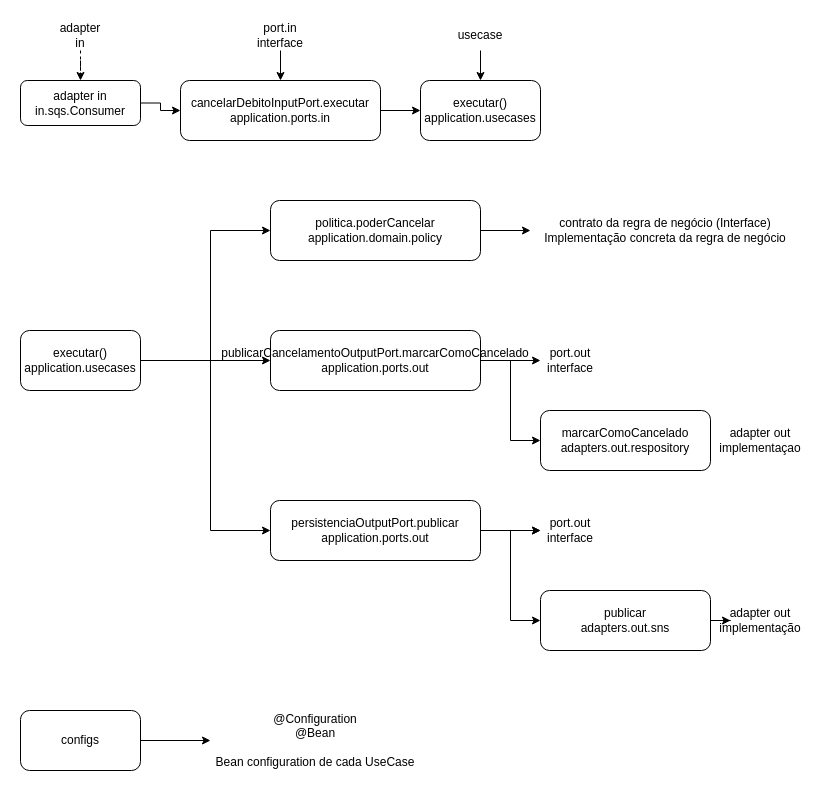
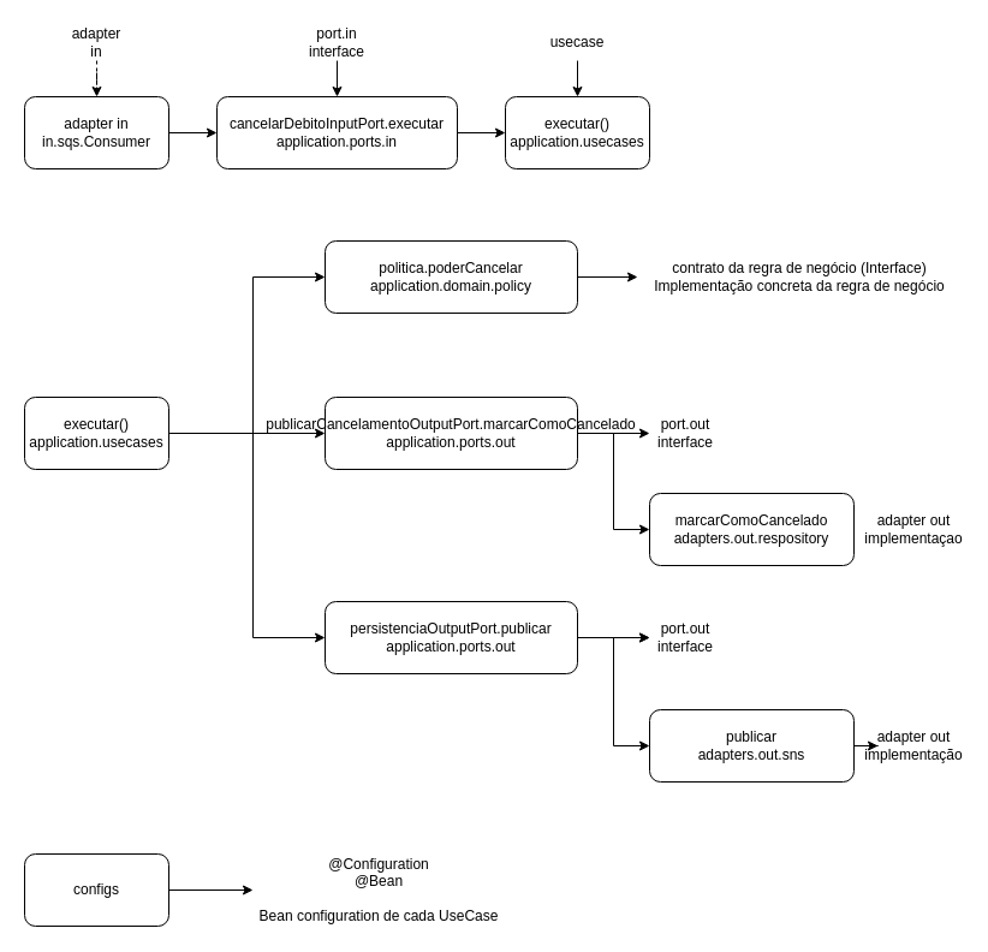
- <mxCell id="3" value="adapter in&lt;div&gt;in.sqs.Consumer&lt;/div&gt;" style="rounded=1;whiteSpace=wrap;html=1;" parent="1" vertex="1"><mxGeometry x="20" y="80" width="120" height="45" as="geometry" /></mxCell>
+ <mxCell id="3" value="adapter in&lt;div&gt;in.sqs.Consumer&lt;/div&gt;" style="rounded=1;whiteSpace=wrap;html=1;" parent="1" vertex="1"><mxGeometry x="20" y="80" width="120" height="60" as="geometry" /></mxCell>
